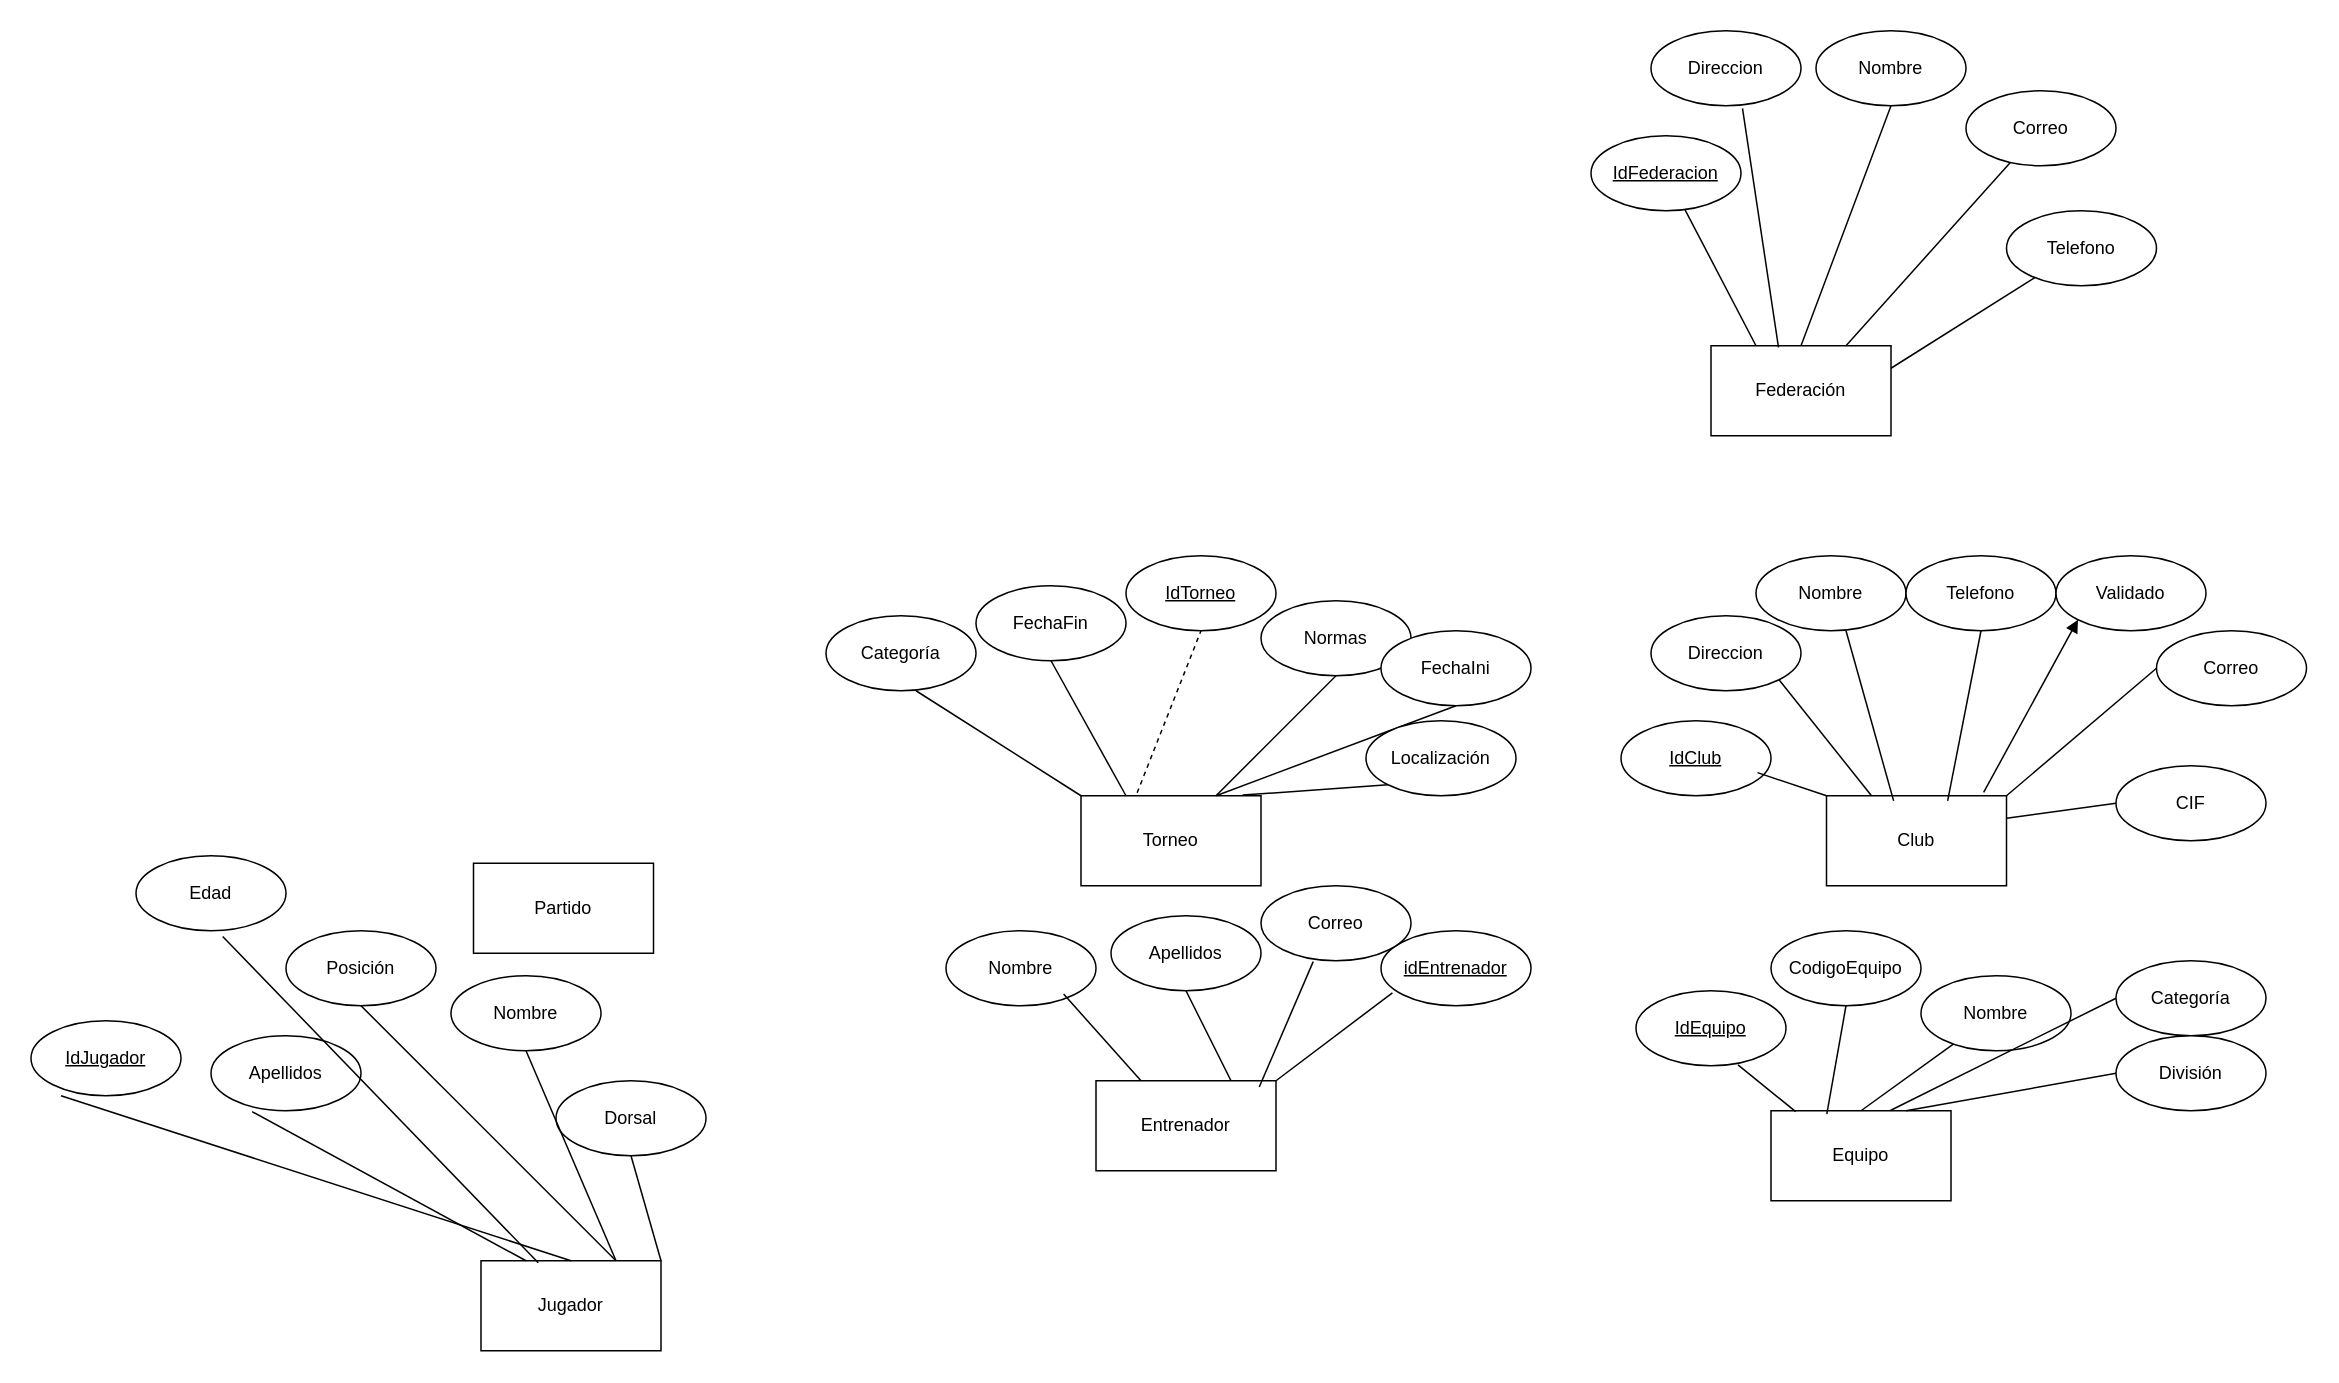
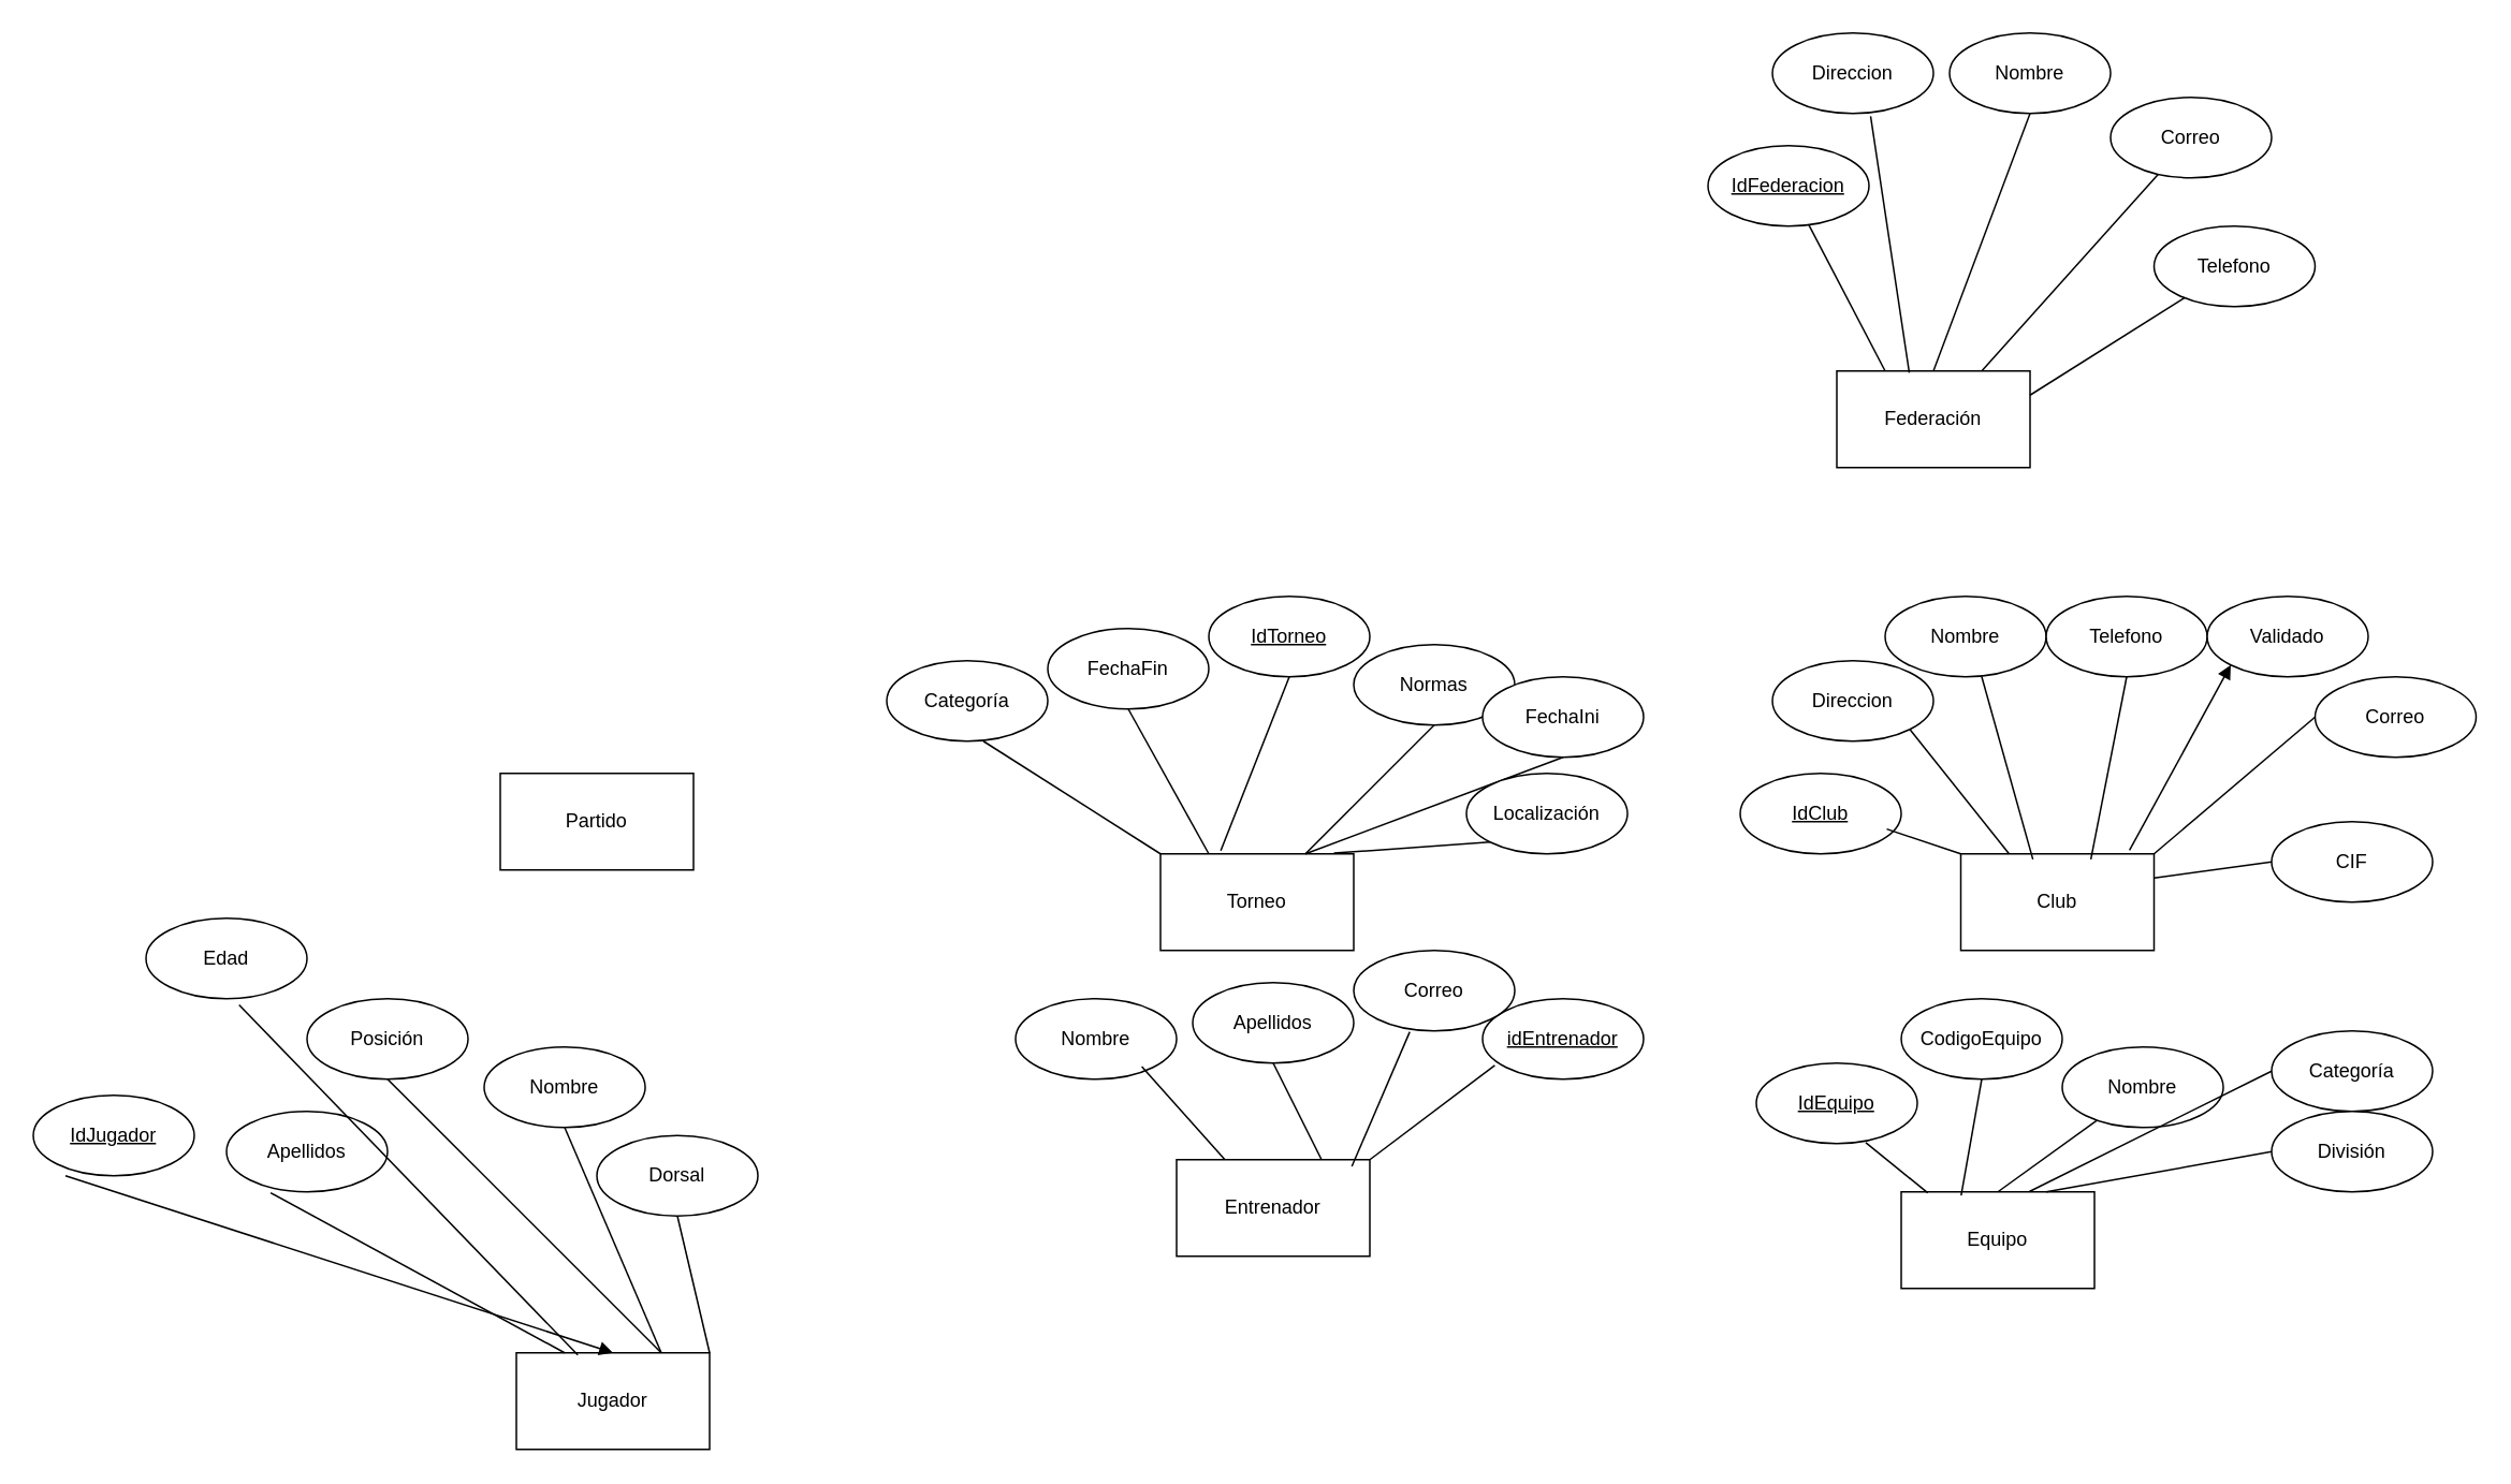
- <mxCell id="13" value="" style="endArrow=none;html=1;rounded=0;exitX=0.312;exitY=-0.033;exitDx=0;exitDy=0;exitPerimeter=0;entryX=0.5;entryY=1;entryDx=0;entryDy=0;dashed=1;" edge="1" parent="1" source="3" target="14"><mxGeometry width="50" height="50" relative="1" as="geometry"><mxPoint x="880" y="530" as="sourcePoint" /><mxPoint x="820" y="370" as="targetPoint" /></mxGeometry></mxCell>
+ <mxCell id="13" value="" style="endArrow=none;html=1;rounded=0;exitX=0.312;exitY=-0.033;exitDx=0;exitDy=0;exitPerimeter=0;entryX=0.5;entryY=1;entryDx=0;entryDy=0;" edge="1" parent="1" source="3" target="14"><mxGeometry width="50" height="50" relative="1" as="geometry"><mxPoint x="880" y="530" as="sourcePoint" /><mxPoint x="820" y="370" as="targetPoint" /></mxGeometry></mxCell>
- <mxCell id="61" value="Partido" style="rounded=0;whiteSpace=wrap;html=1;" vertex="1" parent="1"><mxGeometry x="315" y="575" width="120" height="60" as="geometry" /></mxCell>
+ <mxCell id="61" value="Partido" style="rounded=0;whiteSpace=wrap;html=1;" vertex="1" parent="1"><mxGeometry x="310" y="480" width="120" height="60" as="geometry" /></mxCell>
- <mxCell id="65" value="Dorsal" style="ellipse;whiteSpace=wrap;html=1;" vertex="1" parent="1"><mxGeometry x="370" y="720" width="100" height="50" as="geometry" /></mxCell>
+ <mxCell id="65" value="Dorsal" style="ellipse;whiteSpace=wrap;html=1;" vertex="1" parent="1"><mxGeometry x="370" y="705" width="100" height="50" as="geometry" /></mxCell>
- <mxCell id="73" value="" style="endArrow=none;html=1;rounded=0;exitX=0.2;exitY=1;exitDx=0;exitDy=0;entryX=0.5;entryY=0;entryDx=0;entryDy=0;exitPerimeter=0;" edge="1" parent="1" source="67" target="62"><mxGeometry width="50" height="50" relative="1" as="geometry"><mxPoint x="680" y="900" as="sourcePoint" /><mxPoint x="570" y="830" as="targetPoint" /></mxGeometry></mxCell>
+ <mxCell id="73" value="" style="endArrow=block;html=1;rounded=0;exitX=0.2;exitY=1;exitDx=0;exitDy=0;entryX=0.5;entryY=0;entryDx=0;entryDy=0;exitPerimeter=0;" edge="1" parent="1" source="67" target="62"><mxGeometry width="50" height="50" relative="1" as="geometry"><mxPoint x="680" y="900" as="sourcePoint" /><mxPoint x="570" y="830" as="targetPoint" /></mxGeometry></mxCell>
